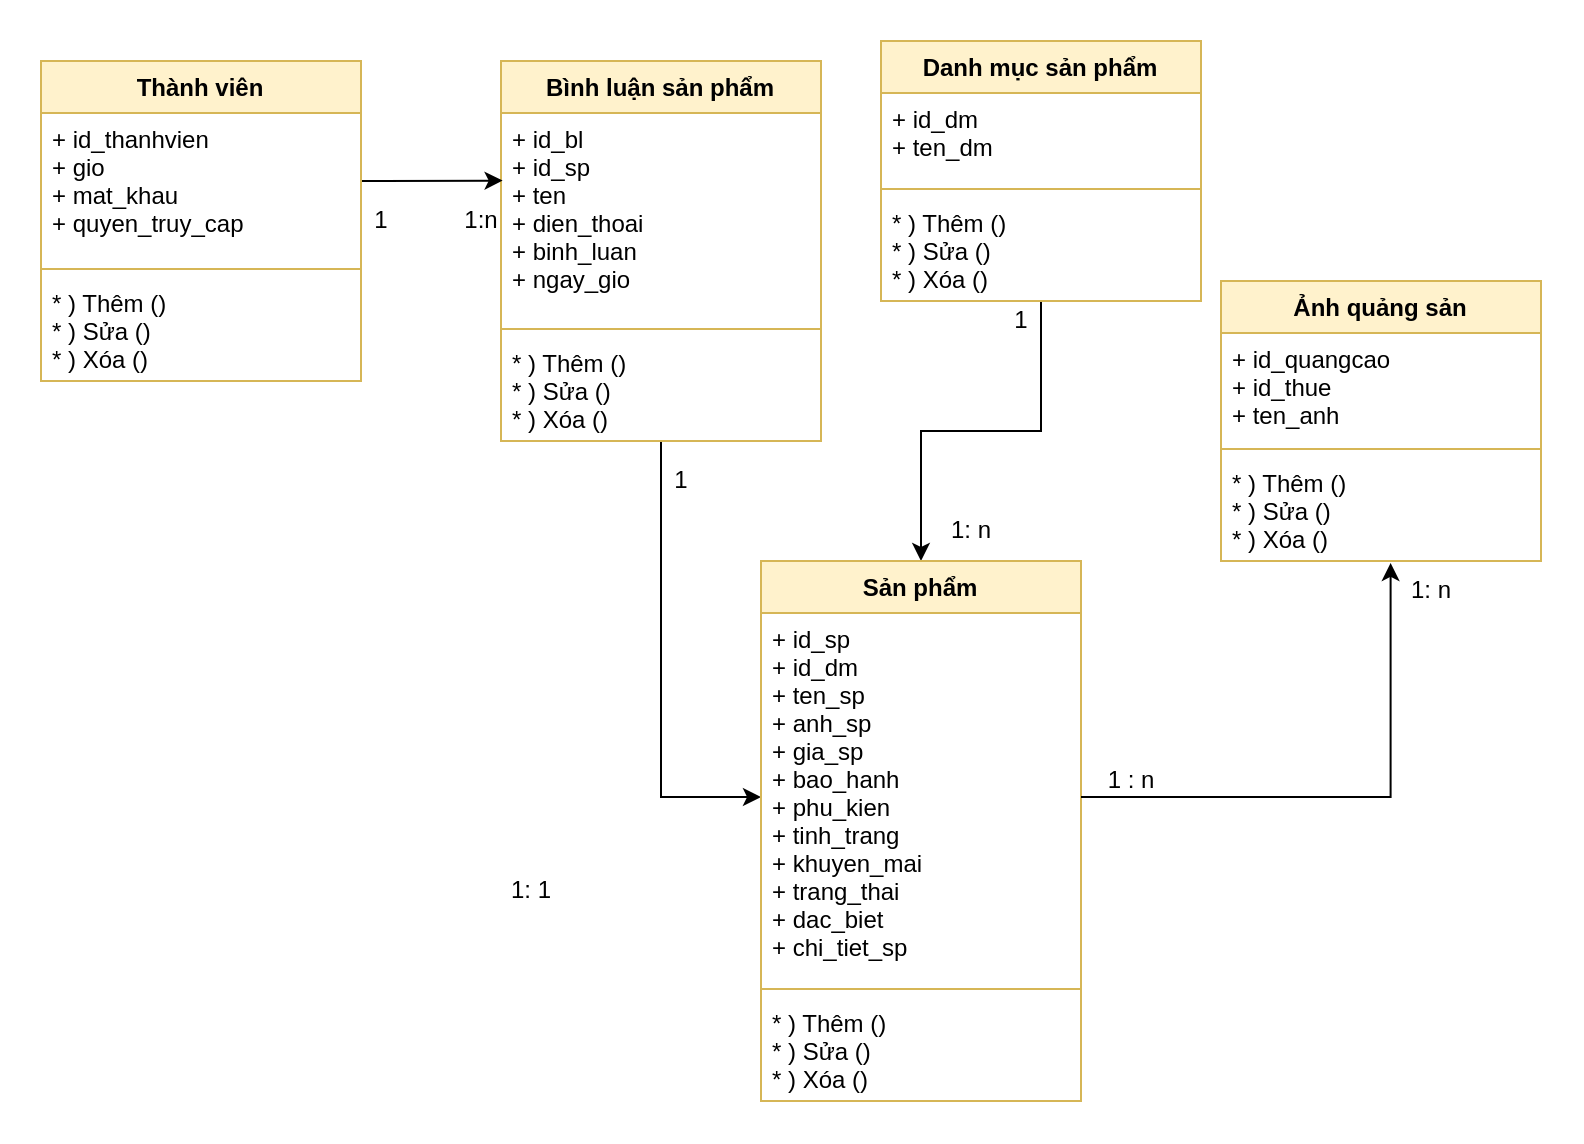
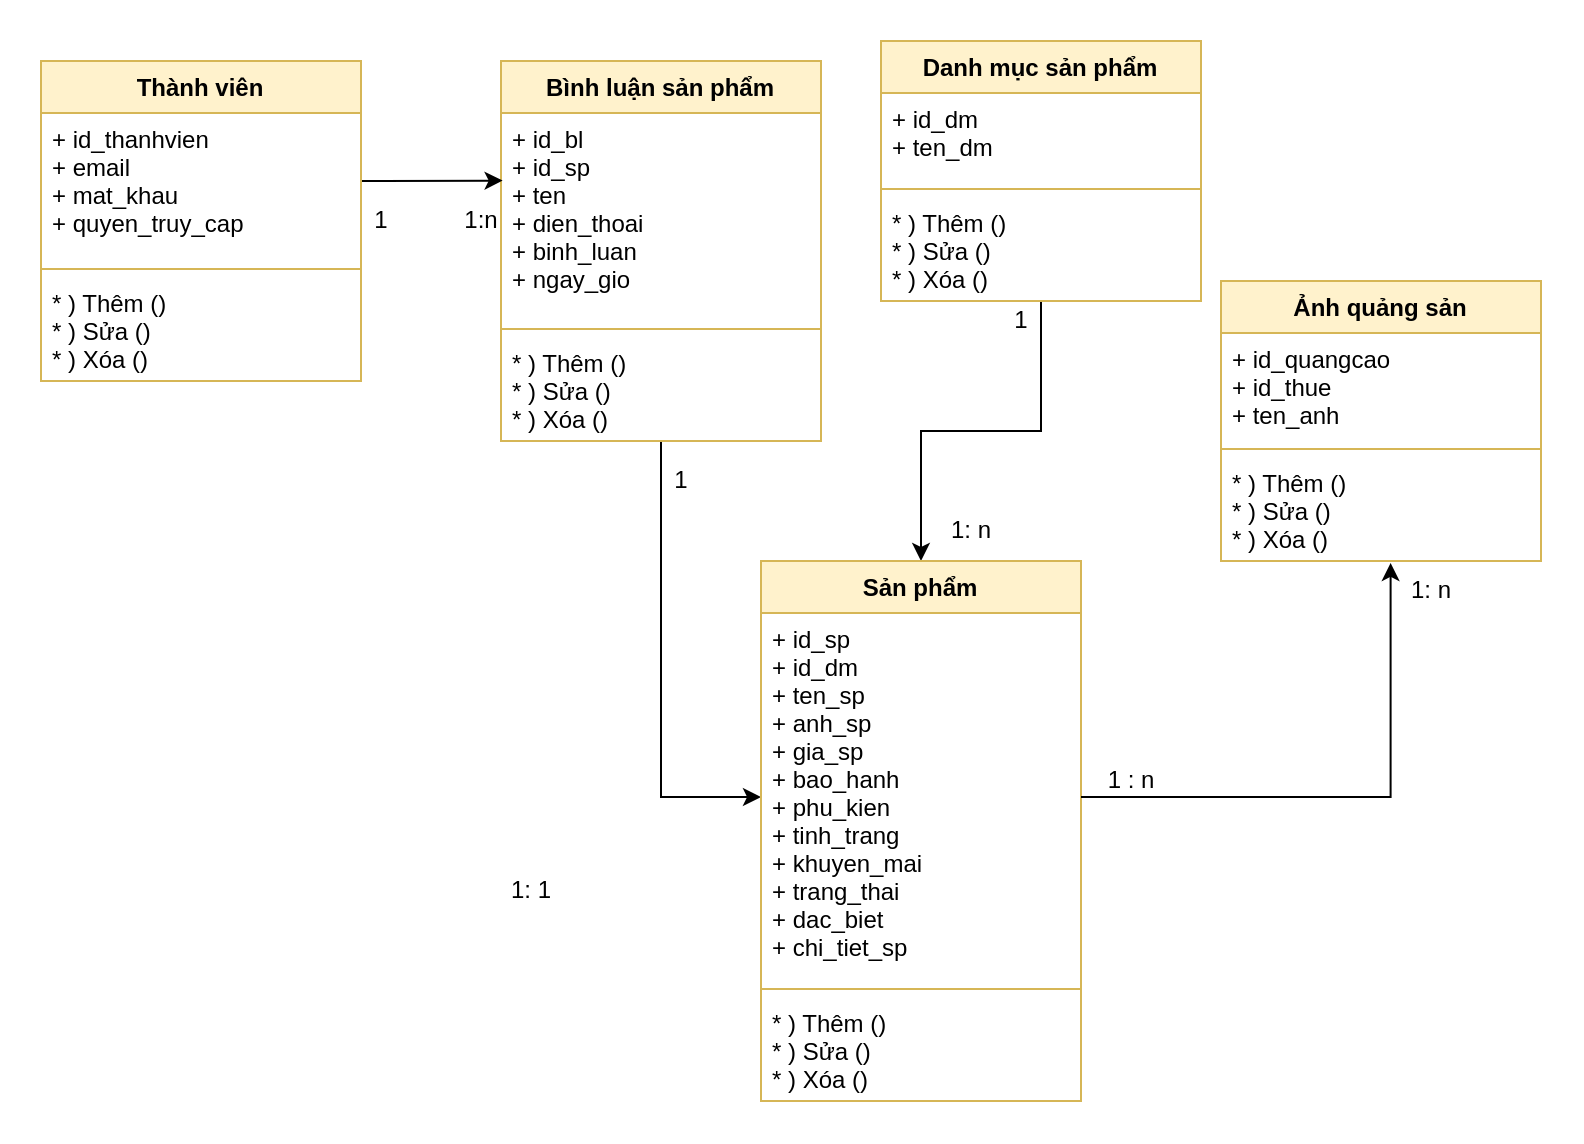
- <mxCell id="22" value="+ id_thanhvien&#10;+ gio&#10;+ mat_khau&#10;+ quyen_truy_cap" style="text;strokeColor=none;fillColor=none;align=left;verticalAlign=top;spacingLeft=4;spacingRight=4;overflow=hidden;rotatable=0;points=[[0,0.5],[1,0.5]];portConstraint=eastwest;" vertex="1" parent="21"><mxGeometry y="26" width="160" height="74" as="geometry" /></mxCell>
+ <mxCell id="22" value="+ id_thanhvien&#10;+ email&#10;+ mat_khau&#10;+ quyen_truy_cap" style="text;strokeColor=none;fillColor=none;align=left;verticalAlign=top;spacingLeft=4;spacingRight=4;overflow=hidden;rotatable=0;points=[[0,0.5],[1,0.5]];portConstraint=eastwest;" vertex="1" parent="21"><mxGeometry y="26" width="160" height="74" as="geometry" /></mxCell>
